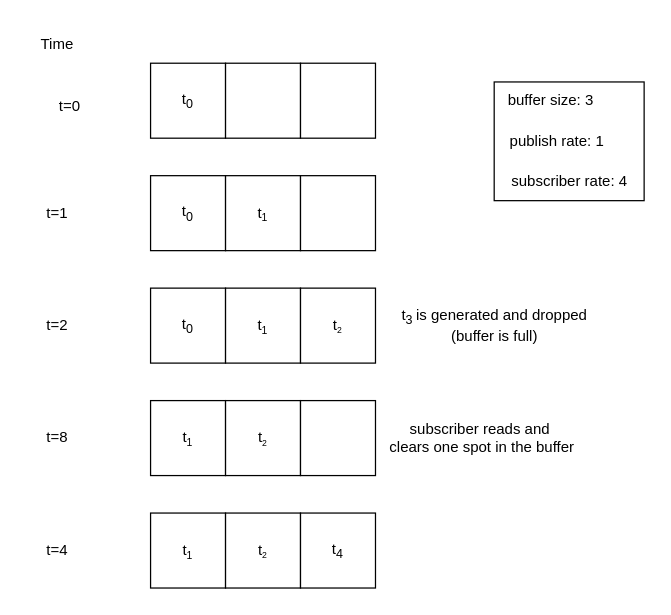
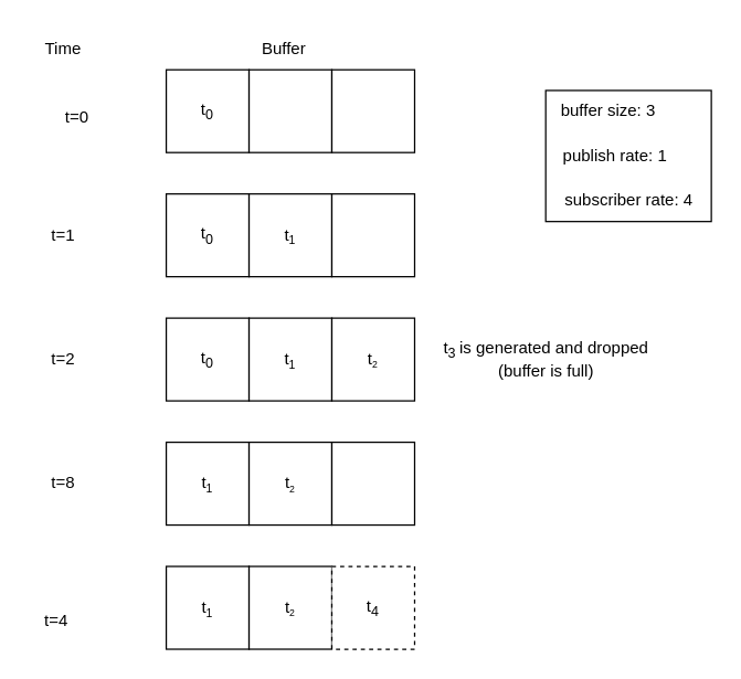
+ <mxCell id="34" value="Buffer" style="text;html=1;align=center;verticalAlign=middle;resizable=0;points=[];autosize=1;strokeColor=none;fillColor=none;" vertex="1" parent="1"><mxGeometry x="175" y="20" width="60" height="30" as="geometry" /></mxCell>
- <mxCell id="27" value="subscriber reads and&amp;nbsp;&lt;div&gt;clears one spot in the buffer&lt;/div&gt;" style="text;html=1;align=center;verticalAlign=middle;resizable=0;points=[];autosize=1;strokeColor=none;fillColor=none;" vertex="1" parent="1"><mxGeometry x="300" y="330" width="170" height="40" as="geometry" /></mxCell>
- <mxCell id="33" value="t=4" style="text;html=1;align=center;verticalAlign=middle;resizable=0;points=[];autosize=1;strokeColor=none;fillColor=none;" vertex="1" parent="1"><mxGeometry x="25" y="425" width="40" height="30" as="geometry" /></mxCell>
+ <mxCell id="33" value="t=4" style="text;html=1;align=center;verticalAlign=middle;resizable=0;points=[];autosize=1;strokeColor=none;fillColor=none;" vertex="1" parent="1"><mxGeometry x="20" y="435" width="40" height="30" as="geometry" /></mxCell>
- <mxCell id="22" value="t&lt;sub&gt;4&lt;/sub&gt;" style="rounded=0;whiteSpace=wrap;html=1;movable=1;resizable=1;rotatable=1;deletable=1;editable=1;locked=0;connectable=1;" vertex="1" parent="19"><mxGeometry x="120" width="60" height="60" as="geometry" /></mxCell>
+ <mxCell id="22" value="t&lt;sub&gt;4&lt;/sub&gt;" style="rounded=0;whiteSpace=wrap;html=1;movable=1;resizable=1;rotatable=1;deletable=1;editable=1;locked=0;connectable=1;dashed=1;" vertex="1" parent="19"><mxGeometry x="120" width="60" height="60" as="geometry" /></mxCell>
